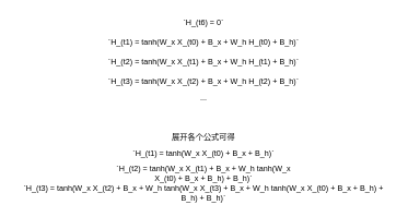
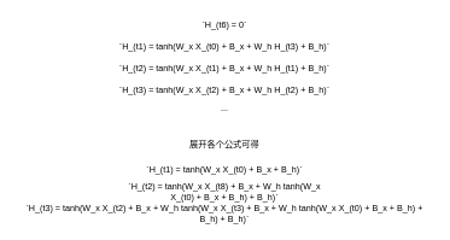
- <mxCell id="3" value="`H_(t1) = tanh(W_x X_(t0) + B_x + W_h H_(t0) + B_h)`" style="text;html=1;strokeColor=none;fillColor=none;align=center;verticalAlign=middle;whiteSpace=wrap;rounded=0;" parent="1" vertex="1"><mxGeometry x="160" y="50" width="300" height="30" as="geometry" /></mxCell>
+ <mxCell id="3" value="`H_(t1) = tanh(W_x X_(t0) + B_x + W_h H_(t3) + B_h)`" style="text;html=1;strokeColor=none;fillColor=none;align=center;verticalAlign=middle;whiteSpace=wrap;rounded=0;" parent="1" vertex="1"><mxGeometry x="160" y="50" width="300" height="30" as="geometry" /></mxCell>
- <mxCell id="8" value="展开各个公式可得" style="text;html=1;strokeColor=none;fillColor=none;align=center;verticalAlign=middle;whiteSpace=wrap;rounded=0;" parent="1" vertex="1"><mxGeometry x="255" y="200" width="110" height="20" as="geometry" /></mxCell>
+ <mxCell id="8" value="展开各个公式可得" style="text;html=1;strokeColor=none;fillColor=none;align=center;verticalAlign=middle;whiteSpace=wrap;rounded=0;" parent="1" vertex="1"><mxGeometry x="255" y="190" width="110" height="20" as="geometry" /></mxCell>
- <mxCell id="9" value="`H_(t2) = tanh(W_x X_(t1) + B_x + W_h tanh(W_x X_(t0) + B_x + B_h)&amp;nbsp;+ B_h)`" style="text;html=1;strokeColor=none;fillColor=none;align=center;verticalAlign=middle;whiteSpace=wrap;rounded=0;" parent="1" vertex="1"><mxGeometry x="160" y="250" width="300" height="30" as="geometry" /></mxCell>
+ <mxCell id="9" value="`H_(t2) = tanh(W_x X_(t8) + B_x + W_h tanh(W_x X_(t0) + B_x + B_h)&amp;nbsp;+ B_h)`" style="text;html=1;strokeColor=none;fillColor=none;align=center;verticalAlign=middle;whiteSpace=wrap;rounded=0;" parent="1" vertex="1"><mxGeometry x="160" y="250" width="300" height="30" as="geometry" /></mxCell>
